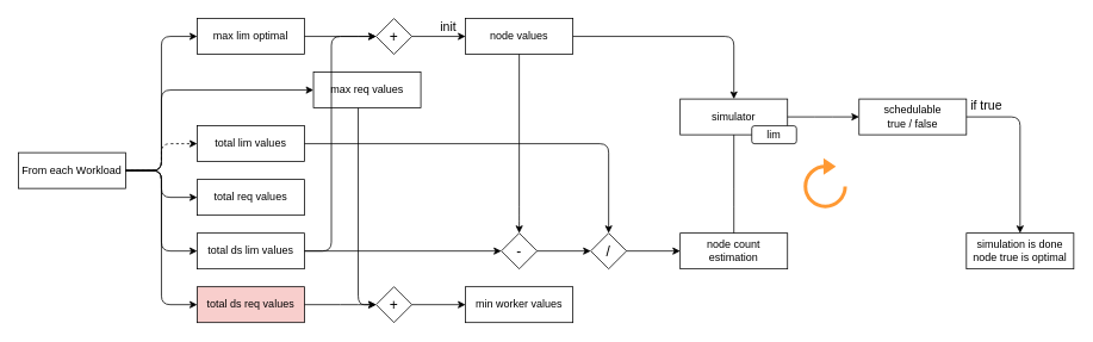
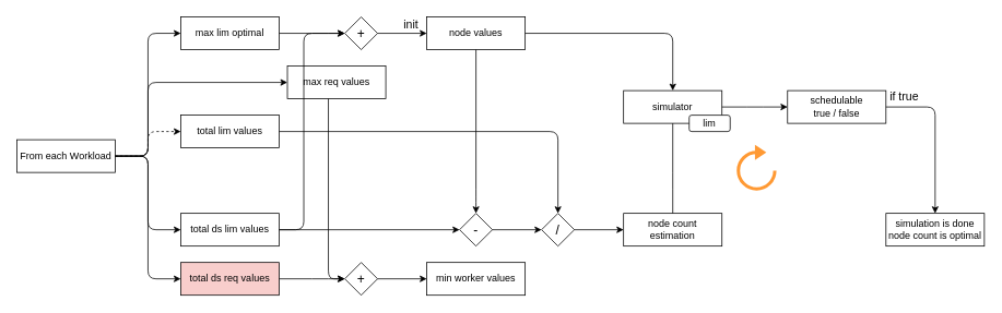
- <mxCell id="12" value="" style="endArrow=classic;html=1;edgeStyle=orthogonalEdgeStyle;" edge="1" parent="1" source="2" target="10"><mxGeometry width="50" height="50" relative="1" as="geometry"><mxPoint x="150" y="210" as="sourcePoint" /><mxPoint x="270" y="220" as="targetPoint" /><Array as="points"><mxPoint x="180" y="190" /><mxPoint x="180" y="220" /></Array></mxGeometry></mxCell>
- <mxCell id="10" value="total req values" style="rounded=0;whiteSpace=wrap;html=1;" vertex="1" parent="1"><mxGeometry x="220" y="200" width="120" height="40" as="geometry" /></mxCell>
- <mxCell id="43" value="simulation is done&lt;br&gt;node true is optimal" style="rounded=0;whiteSpace=wrap;html=1;" vertex="1" parent="1"><mxGeometry x="1080" y="260" width="120" height="40" as="geometry" /></mxCell>
+ <mxCell id="43" value="simulation is done&lt;br&gt;node count is optimal" style="rounded=0;whiteSpace=wrap;html=1;" vertex="1" parent="1"><mxGeometry x="1080" y="260" width="120" height="40" as="geometry" /></mxCell>
